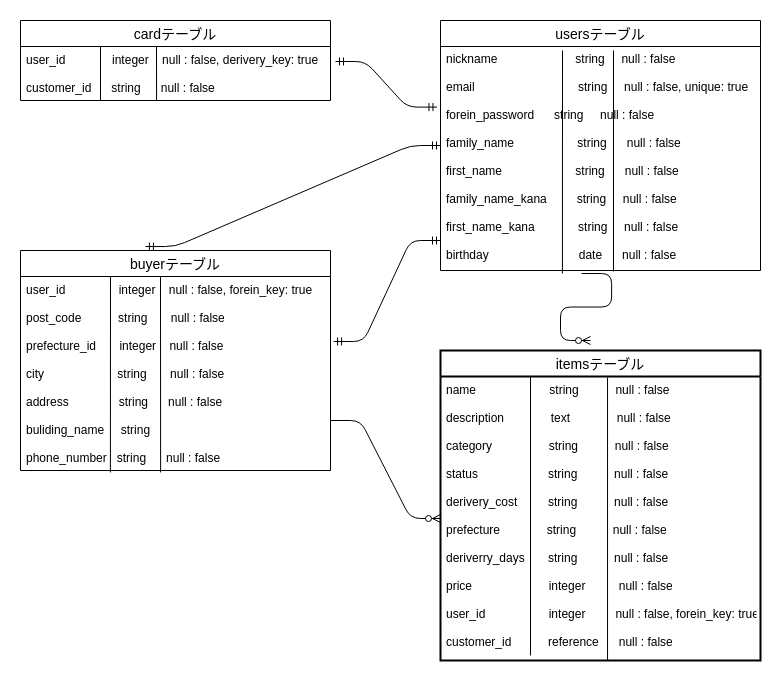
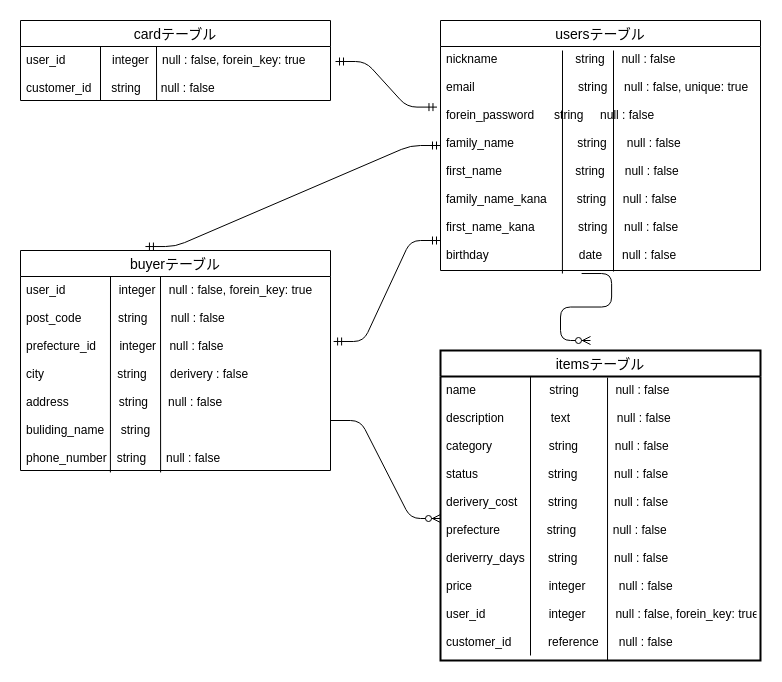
- <mxCell id="10" value="user_id              integer    null : false, derivery_key: true&#10;&#10;customer_id      string      null : false&#10;            " style="text;strokeColor=none;fillColor=none;spacingLeft=4;spacingRight=4;overflow=hidden;rotatable=0;points=[[0,0.5],[1,0.5]];portConstraint=eastwest;fontSize=12;" parent="7" vertex="1"><mxGeometry y="26" width="310" height="54" as="geometry" /></mxCell>
+ <mxCell id="10" value="user_id              integer    null : false, forein_key: true&#10;&#10;customer_id      string      null : false&#10;            " style="text;strokeColor=none;fillColor=none;spacingLeft=4;spacingRight=4;overflow=hidden;rotatable=0;points=[[0,0.5],[1,0.5]];portConstraint=eastwest;fontSize=12;" parent="7" vertex="1"><mxGeometry y="26" width="310" height="54" as="geometry" /></mxCell>
- <mxCell id="15" value="user_id                integer    null : false, forein_key: true  &#10;&#10;post_code           string       null : false&#10;&#10;prefecture_id       integer    null : false&#10;&#10;city                      string       null : false&#10;   &#10;address               string      null : false&#10;  &#10;buliding_name     string   &#10;&#10;phone_number   string      null : false" style="text;strokeColor=none;fillColor=none;spacingLeft=4;spacingRight=4;overflow=hidden;rotatable=0;points=[[0,0.5],[1,0.5]];portConstraint=eastwest;fontSize=12;" parent="11" vertex="1"><mxGeometry y="26" width="310" height="194" as="geometry" /></mxCell>
+ <mxCell id="15" value="user_id                integer    null : false, forein_key: true  &#10;&#10;post_code           string       null : false&#10;&#10;prefecture_id       integer    null : false&#10;&#10;city                      string       derivery : false&#10;   &#10;address               string      null : false&#10;  &#10;buliding_name     string   &#10;&#10;phone_number   string      null : false" style="text;strokeColor=none;fillColor=none;spacingLeft=4;spacingRight=4;overflow=hidden;rotatable=0;points=[[0,0.5],[1,0.5]];portConstraint=eastwest;fontSize=12;" parent="11" vertex="1"><mxGeometry y="26" width="310" height="194" as="geometry" /></mxCell>
